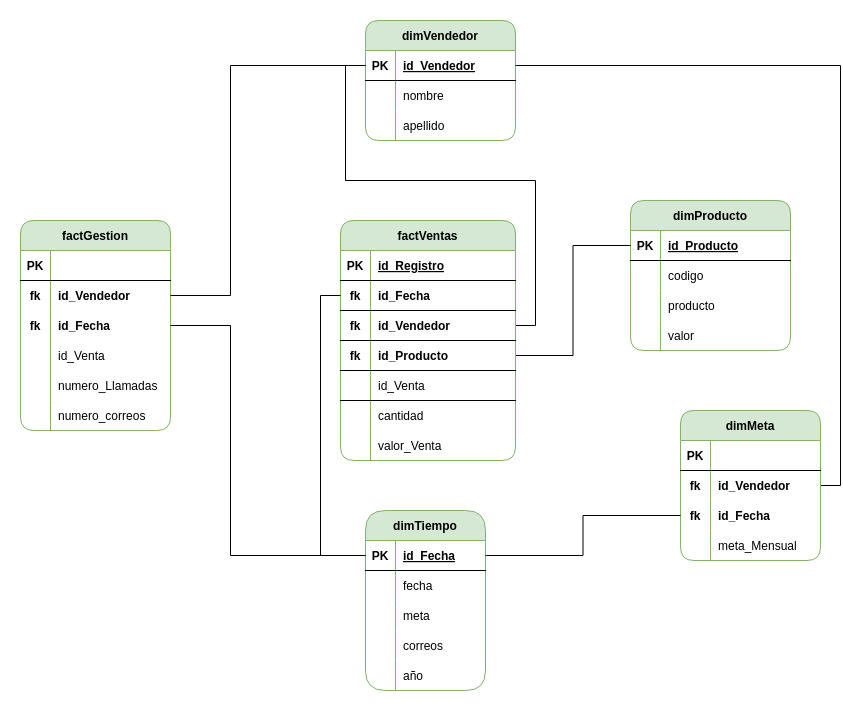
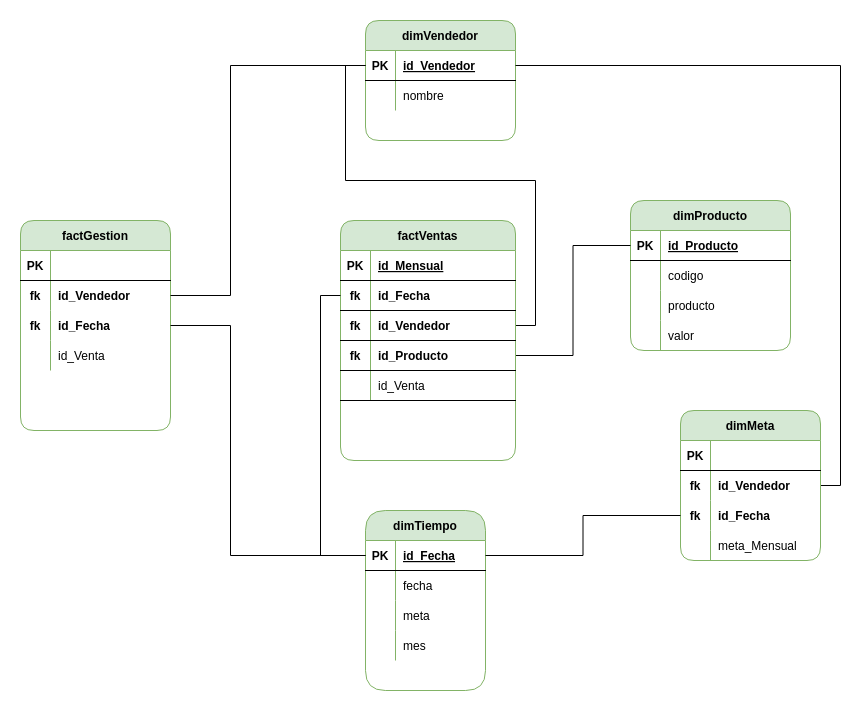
- <mxCell id="27" value="apellido" style="shape=partialRectangle;overflow=hidden;connectable=0;fillColor=none;top=0;left=0;bottom=0;right=0;align=left;spacingLeft=6;" parent="25" vertex="1"><mxGeometry x="30" width="120" height="30" as="geometry"><mxRectangle width="120" height="30" as="alternateBounds" /></mxGeometry></mxCell>
- <mxCell id="78" value="id_Registro" style="shape=partialRectangle;overflow=hidden;connectable=0;fillColor=none;top=0;left=0;bottom=0;right=0;align=left;spacingLeft=6;fontStyle=5;" parent="76" vertex="1"><mxGeometry x="30" width="145" height="30" as="geometry"><mxRectangle width="145" height="30" as="alternateBounds" /></mxGeometry></mxCell>
+ <mxCell id="78" value="id_Mensual" style="shape=partialRectangle;overflow=hidden;connectable=0;fillColor=none;top=0;left=0;bottom=0;right=0;align=left;spacingLeft=6;fontStyle=5;" parent="76" vertex="1"><mxGeometry x="30" width="145" height="30" as="geometry"><mxRectangle width="145" height="30" as="alternateBounds" /></mxGeometry></mxCell>
- <mxCell id="42" value="numero_Llamadas" style="shape=partialRectangle;overflow=hidden;connectable=0;fillColor=none;top=0;left=0;bottom=0;right=0;align=left;spacingLeft=6;" parent="40" vertex="1"><mxGeometry x="30" width="120.0" height="30" as="geometry"><mxRectangle width="120.0" height="30" as="alternateBounds" /></mxGeometry></mxCell>
- <mxCell id="45" value="numero_correos" style="shape=partialRectangle;overflow=hidden;connectable=0;fillColor=none;top=0;left=0;bottom=0;right=0;align=left;spacingLeft=6;" parent="43" vertex="1"><mxGeometry x="30" width="120.0" height="30" as="geometry"><mxRectangle width="120.0" height="30" as="alternateBounds" /></mxGeometry></mxCell>
- <mxCell id="93" value="cantidad" style="shape=partialRectangle;overflow=hidden;connectable=0;fillColor=none;top=0;left=0;bottom=0;right=0;align=left;spacingLeft=6;fontStyle=0;" parent="91" vertex="1"><mxGeometry x="30" width="145" height="30" as="geometry"><mxRectangle width="145" height="30" as="alternateBounds" /></mxGeometry></mxCell>
- <mxCell id="96" value="valor_Venta" style="shape=partialRectangle;overflow=hidden;connectable=0;fillColor=none;top=0;left=0;bottom=0;right=0;align=left;spacingLeft=6;fontStyle=0;" parent="94" vertex="1"><mxGeometry x="30" width="145" height="30" as="geometry"><mxRectangle width="145" height="30" as="alternateBounds" /></mxGeometry></mxCell>
- <mxCell id="14" value="correos" style="shape=partialRectangle;overflow=hidden;connectable=0;fillColor=none;top=0;left=0;bottom=0;right=0;align=left;spacingLeft=6;" parent="12" vertex="1"><mxGeometry x="30" width="90" height="30" as="geometry"><mxRectangle width="90" height="30" as="alternateBounds" /></mxGeometry></mxCell>
+ <mxCell id="14" value="mes" style="shape=partialRectangle;overflow=hidden;connectable=0;fillColor=none;top=0;left=0;bottom=0;right=0;align=left;spacingLeft=6;" parent="12" vertex="1"><mxGeometry x="30" width="90" height="30" as="geometry"><mxRectangle width="90" height="30" as="alternateBounds" /></mxGeometry></mxCell>
- <mxCell id="17" value="año" style="shape=partialRectangle;overflow=hidden;connectable=0;fillColor=none;top=0;left=0;bottom=0;right=0;align=left;spacingLeft=6;" parent="15" vertex="1"><mxGeometry x="30" width="90" height="30" as="geometry"><mxRectangle width="90" height="30" as="alternateBounds" /></mxGeometry></mxCell>
